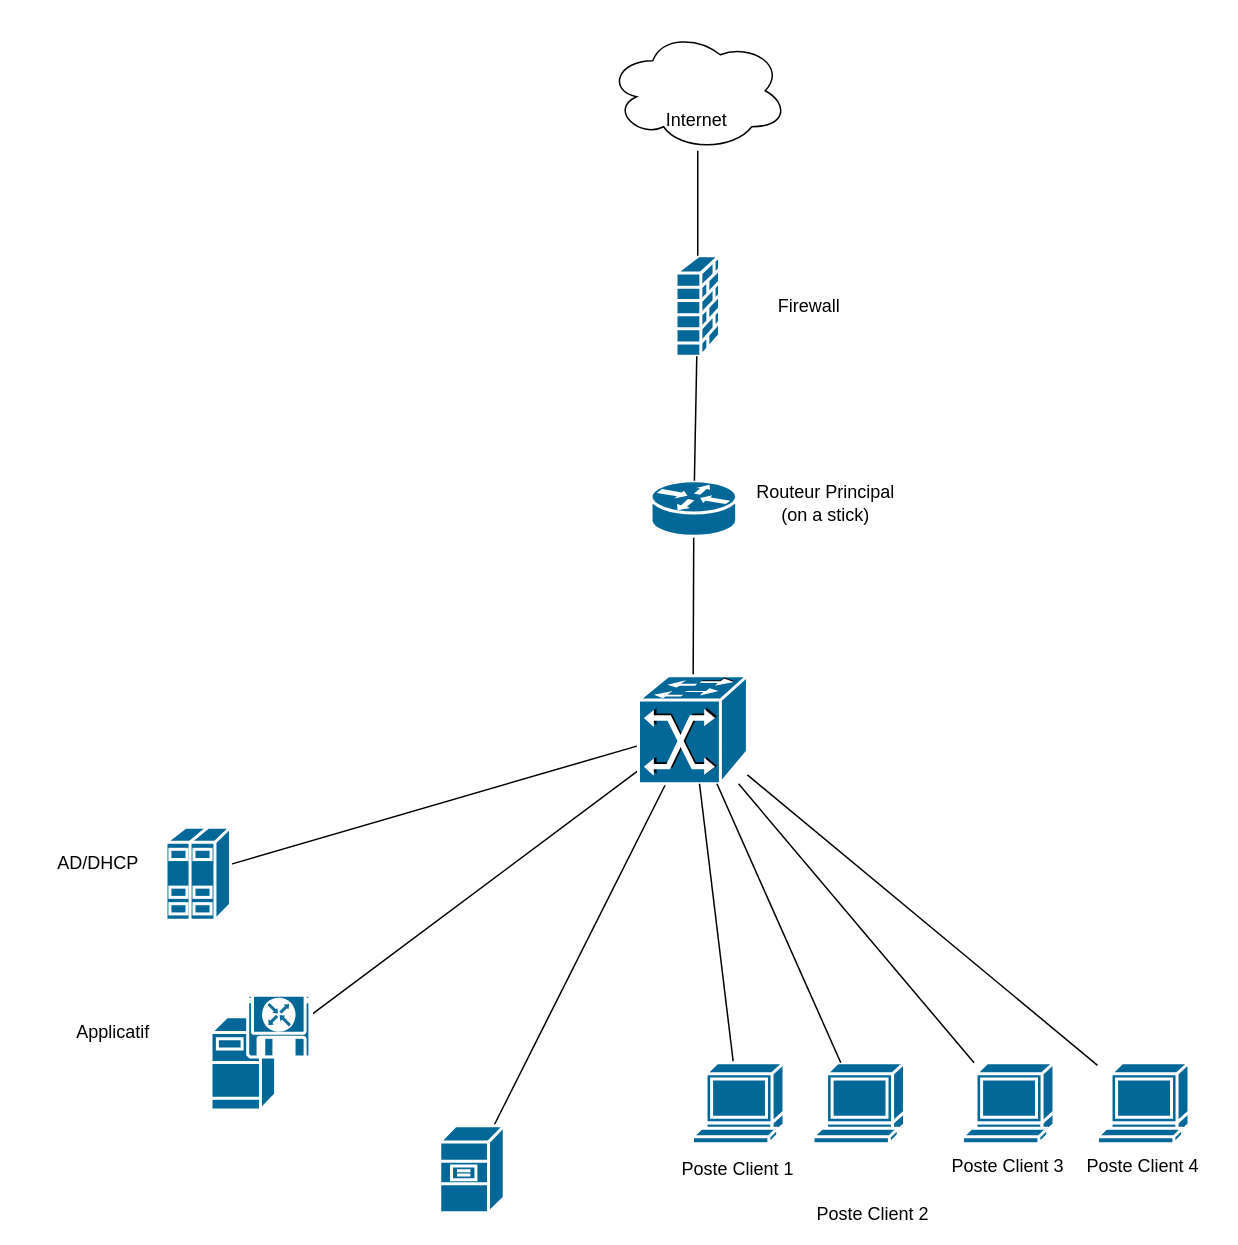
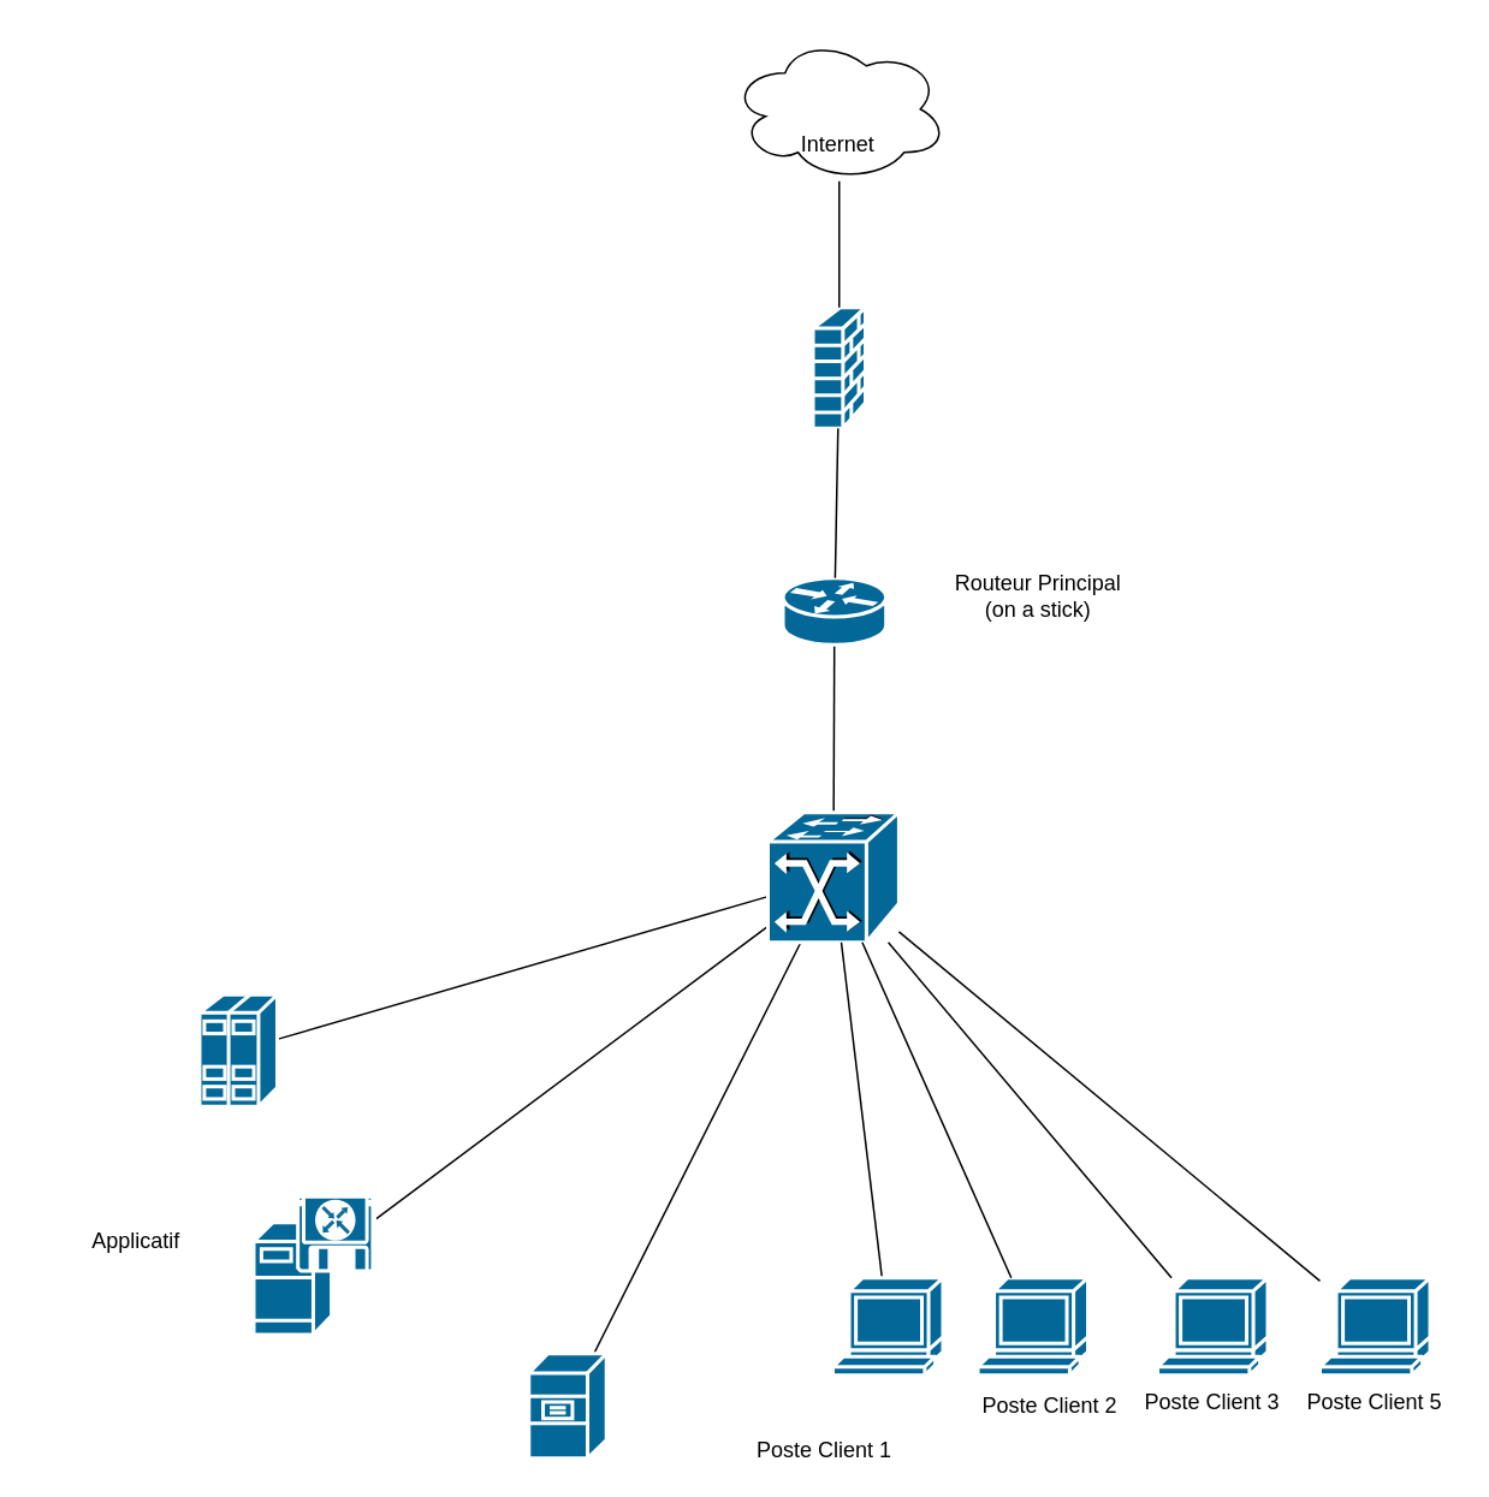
- <mxCell id="4" value="Firewall" style="text;html=1;align=center;verticalAlign=middle;whiteSpace=wrap;rounded=0;" vertex="1" parent="1"><mxGeometry x="490.45" y="188.5" width="98.3" height="30" as="geometry" /></mxCell>
- <mxCell id="16" value="Routeur Principal (on a stick)" style="text;html=1;align=center;verticalAlign=middle;whiteSpace=wrap;rounded=0;" vertex="1" parent="1"><mxGeometry x="494.6" y="320" width="110.45" height="30" as="geometry" /></mxCell>
+ <mxCell id="16" value="Routeur Principal (on a stick)" style="text;html=1;align=center;verticalAlign=middle;whiteSpace=wrap;rounded=0;" vertex="1" parent="1"><mxGeometry x="519.6" y="315" width="110.45" height="30" as="geometry" /></mxCell>
- <mxCell id="2" value="AD/DHCP" style="text;html=1;align=center;verticalAlign=middle;whiteSpace=wrap;rounded=0;" vertex="1" parent="1"><mxGeometry x="20" y="560" width="90" height="30" as="geometry" /></mxCell>
- <mxCell id="25" value="Poste Client 4" style="text;html=1;align=center;verticalAlign=middle;whiteSpace=wrap;rounded=0;" vertex="1" parent="1"><mxGeometry x="720" y="762" width="83" height="30" as="geometry" /></mxCell>
+ <mxCell id="25" value="Poste Client 5" style="text;html=1;align=center;verticalAlign=middle;whiteSpace=wrap;rounded=0;" vertex="1" parent="1"><mxGeometry x="720" y="762" width="83" height="30" as="geometry" /></mxCell>
- <mxCell id="24" value="Poste Client 1" style="text;html=1;align=center;verticalAlign=middle;whiteSpace=wrap;rounded=0;" vertex="1" parent="1"><mxGeometry x="450" y="764" width="83" height="30" as="geometry" /></mxCell>
+ <mxCell id="24" value="Poste Client 1" style="text;html=1;align=center;verticalAlign=middle;whiteSpace=wrap;rounded=0;" vertex="1" parent="1"><mxGeometry x="415" y="789" width="83" height="30" as="geometry" /></mxCell>
- <mxCell id="28" value="Poste Client 2" style="text;html=1;align=center;verticalAlign=middle;whiteSpace=wrap;rounded=0;" vertex="1" parent="1"><mxGeometry x="540" y="794" width="83" height="30" as="geometry" /></mxCell>
+ <mxCell id="28" value="Poste Client 2" style="text;html=1;align=center;verticalAlign=middle;whiteSpace=wrap;rounded=0;" vertex="1" parent="1"><mxGeometry x="540" y="764" width="83" height="30" as="geometry" /></mxCell>
